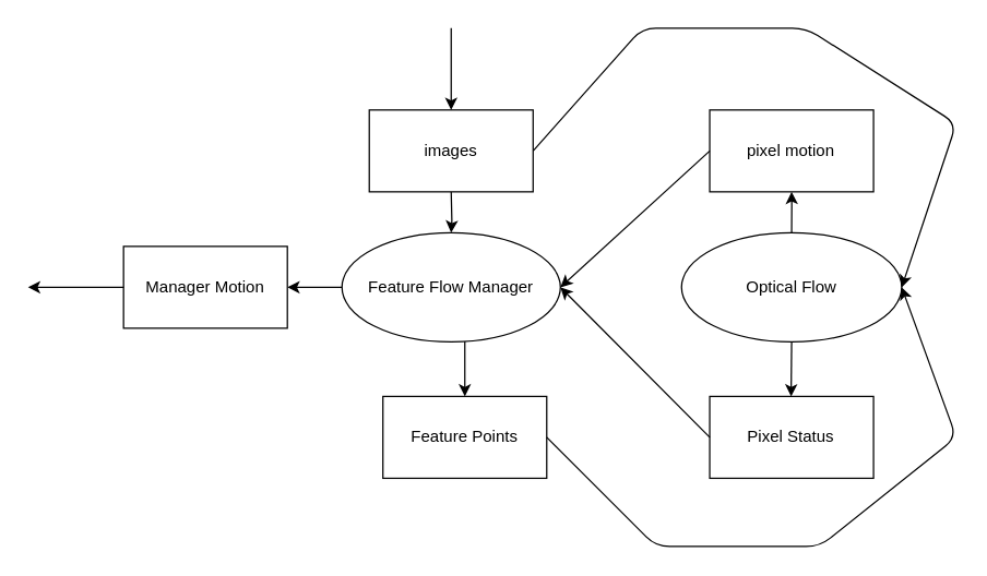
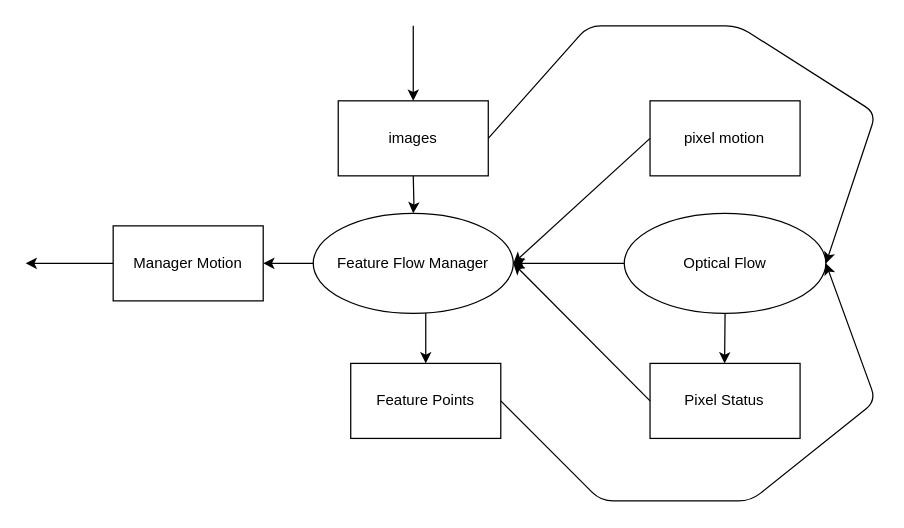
- <mxCell id="2" value="" style="edgeStyle=orthogonalEdgeStyle;rounded=0;orthogonalLoop=1;jettySize=auto;html=1;entryX=0.5;entryY=1;entryDx=0;entryDy=0;" edge="1" parent="1" source="3" target="6"><mxGeometry relative="1" as="geometry"><mxPoint x="690.015" y="210" as="targetPoint" /></mxGeometry></mxCell>
+ <mxCell id="2" value="" style="edgeStyle=orthogonalEdgeStyle;rounded=0;orthogonalLoop=1;jettySize=auto;html=1;" edge="1" parent="1" source="3" target="5"><mxGeometry relative="1" as="geometry"><mxPoint x="690.015" y="210" as="targetPoint" /></mxGeometry></mxCell>
